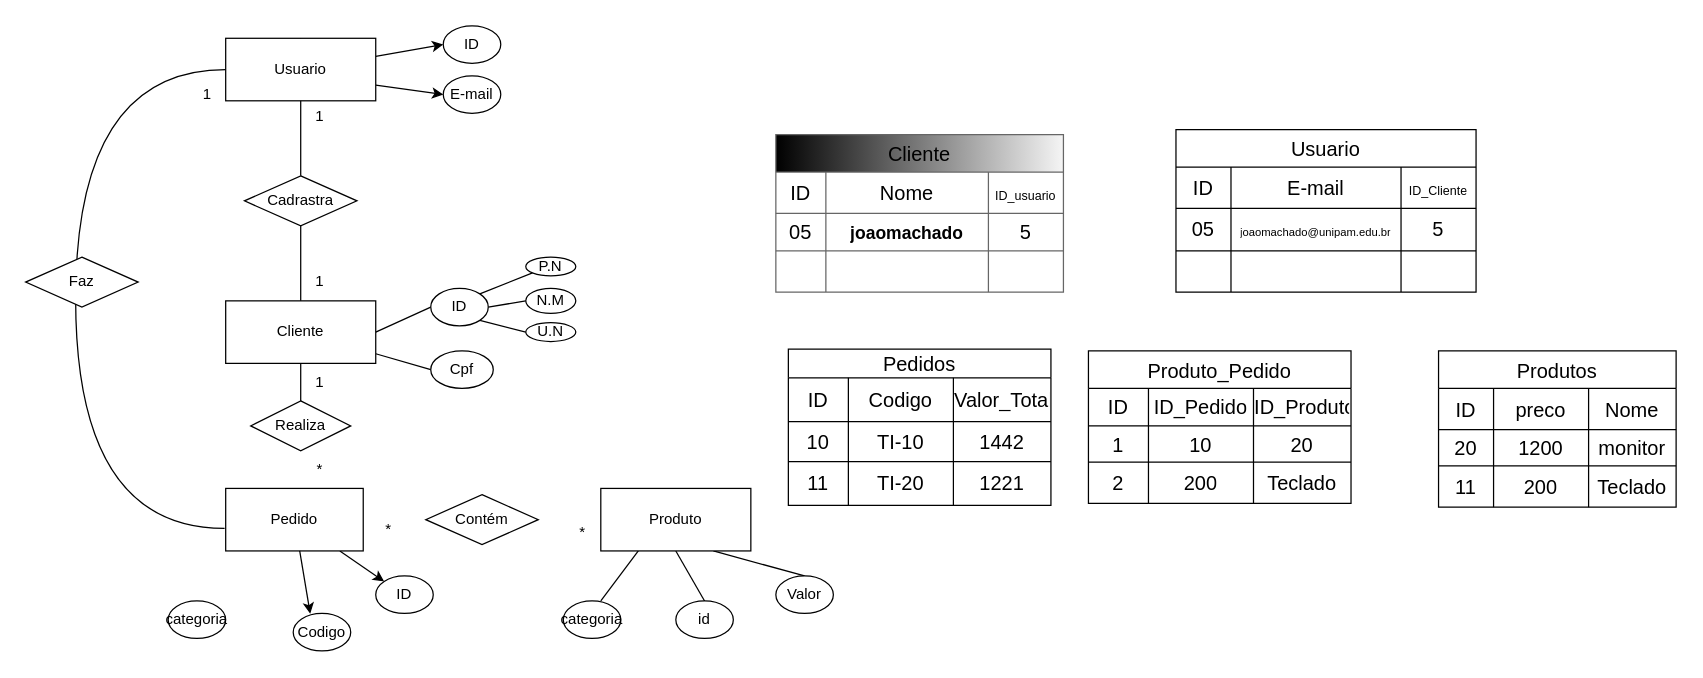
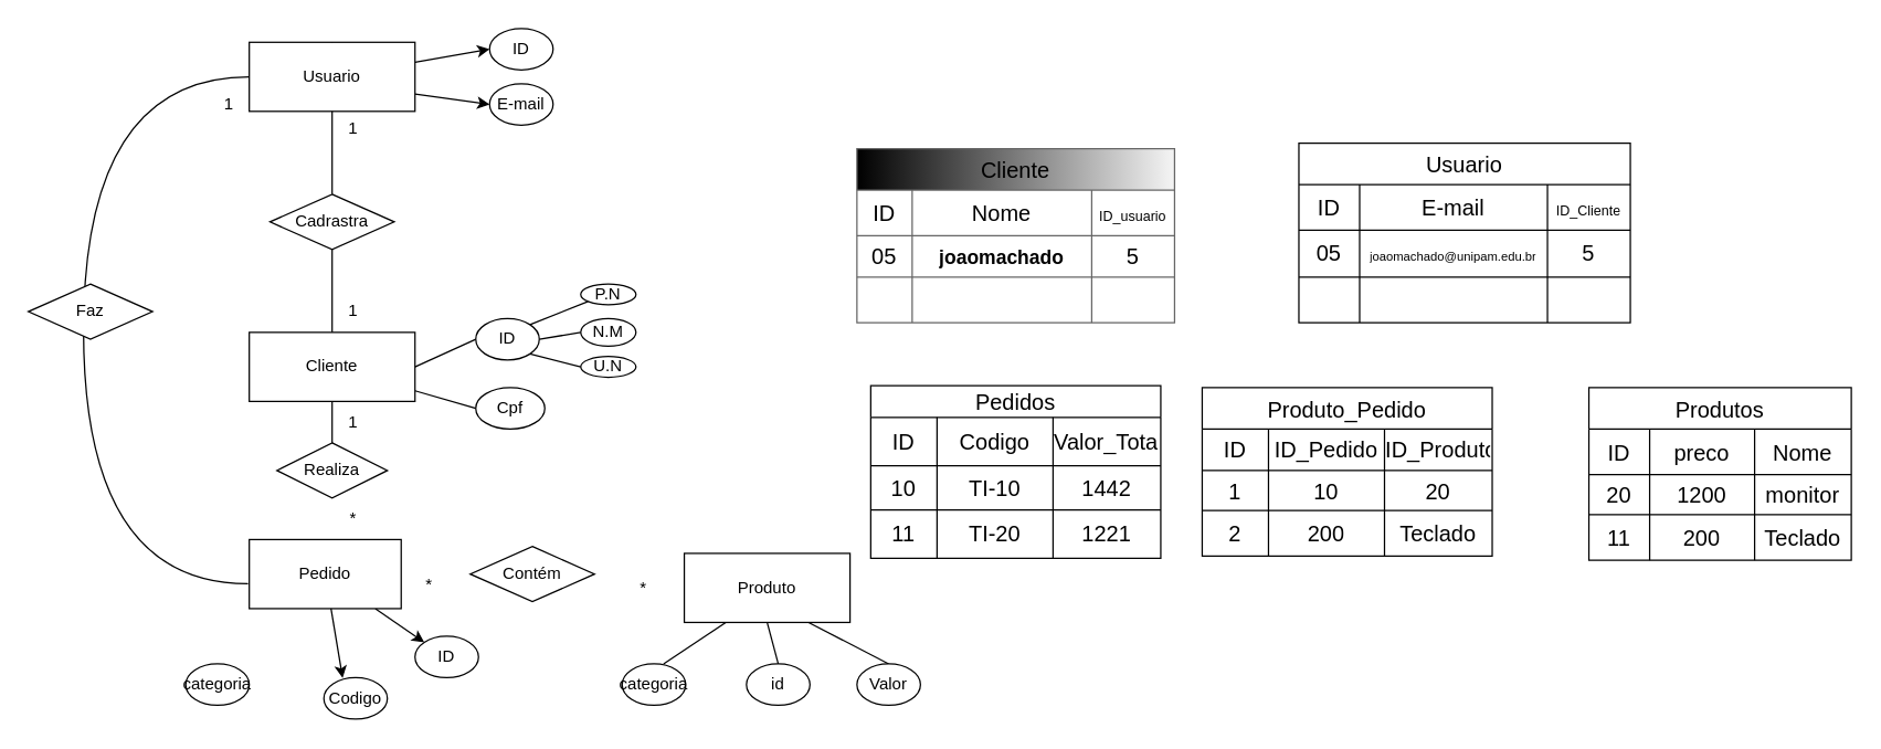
- <mxCell id="9" value="Produto" style="rounded=0;whiteSpace=wrap;html=1;" vertex="1" parent="1"><mxGeometry x="480" y="390" width="120" height="50" as="geometry" /></mxCell>
+ <mxCell id="9" value="Produto" style="rounded=0;whiteSpace=wrap;html=1;" vertex="1" parent="1"><mxGeometry x="495" y="400" width="120" height="50" as="geometry" /></mxCell>
- <mxCell id="39" value="Valor" style="ellipse;whiteSpace=wrap;html=1;" vertex="1" parent="1"><mxGeometry x="620" y="460" width="46" height="30" as="geometry" /></mxCell>
+ <mxCell id="39" value="Valor" style="ellipse;whiteSpace=wrap;html=1;" vertex="1" parent="1"><mxGeometry x="620" y="480" width="46" height="30" as="geometry" /></mxCell>
